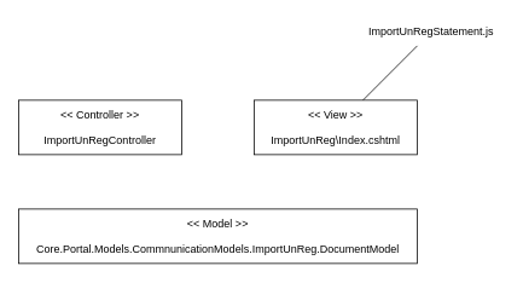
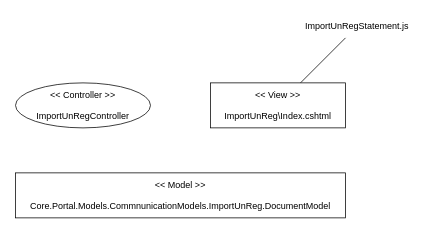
- <mxCell id="2" value="&amp;lt;&amp;lt; Controller &amp;gt;&amp;gt;&lt;br&gt;&lt;br&gt;ImportUnRegController" style="rounded=0;whiteSpace=wrap;html=1;" vertex="1" parent="1"><mxGeometry x="20" y="110" width="180" height="60" as="geometry" /></mxCell>
+ <mxCell id="2" value="&amp;lt;&amp;lt; Controller &amp;gt;&amp;gt;&lt;br&gt;&lt;br&gt;ImportUnRegController" style="ellipse;whiteSpace=wrap;html=1;" vertex="1" parent="1"><mxGeometry x="20" y="110" width="180" height="60" as="geometry" /></mxCell>
